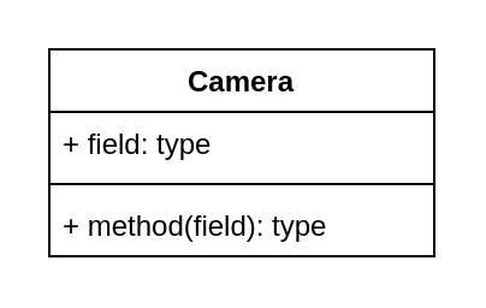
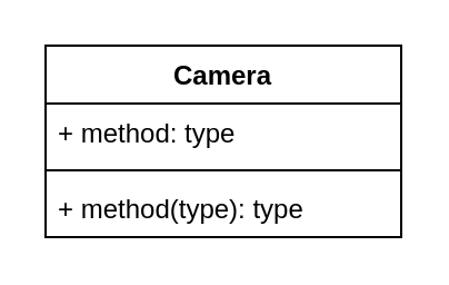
- <mxCell id="3" value="+ field: type" style="text;strokeColor=none;fillColor=none;align=left;verticalAlign=top;spacingLeft=4;spacingRight=4;overflow=hidden;rotatable=0;points=[[0,0.5],[1,0.5]];portConstraint=eastwest;" vertex="1" parent="2"><mxGeometry y="26" width="160" height="26" as="geometry" /></mxCell>
+ <mxCell id="3" value="+ method: type" style="text;strokeColor=none;fillColor=none;align=left;verticalAlign=top;spacingLeft=4;spacingRight=4;overflow=hidden;rotatable=0;points=[[0,0.5],[1,0.5]];portConstraint=eastwest;" vertex="1" parent="2"><mxGeometry y="26" width="160" height="26" as="geometry" /></mxCell>
- <mxCell id="5" value="+ method(field): type" style="text;strokeColor=none;fillColor=none;align=left;verticalAlign=top;spacingLeft=4;spacingRight=4;overflow=hidden;rotatable=0;points=[[0,0.5],[1,0.5]];portConstraint=eastwest;" vertex="1" parent="2"><mxGeometry y="60" width="160" height="26" as="geometry" /></mxCell>
+ <mxCell id="5" value="+ method(type): type" style="text;strokeColor=none;fillColor=none;align=left;verticalAlign=top;spacingLeft=4;spacingRight=4;overflow=hidden;rotatable=0;points=[[0,0.5],[1,0.5]];portConstraint=eastwest;" vertex="1" parent="2"><mxGeometry y="60" width="160" height="26" as="geometry" /></mxCell>
